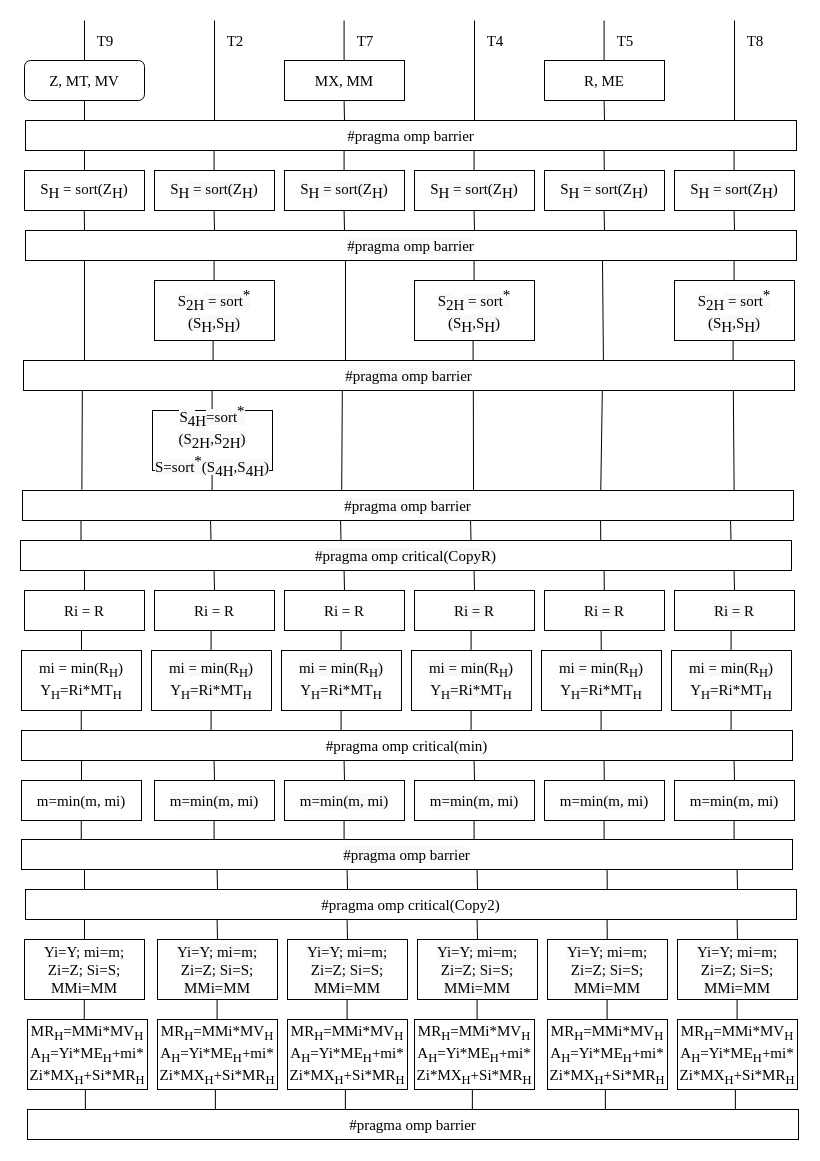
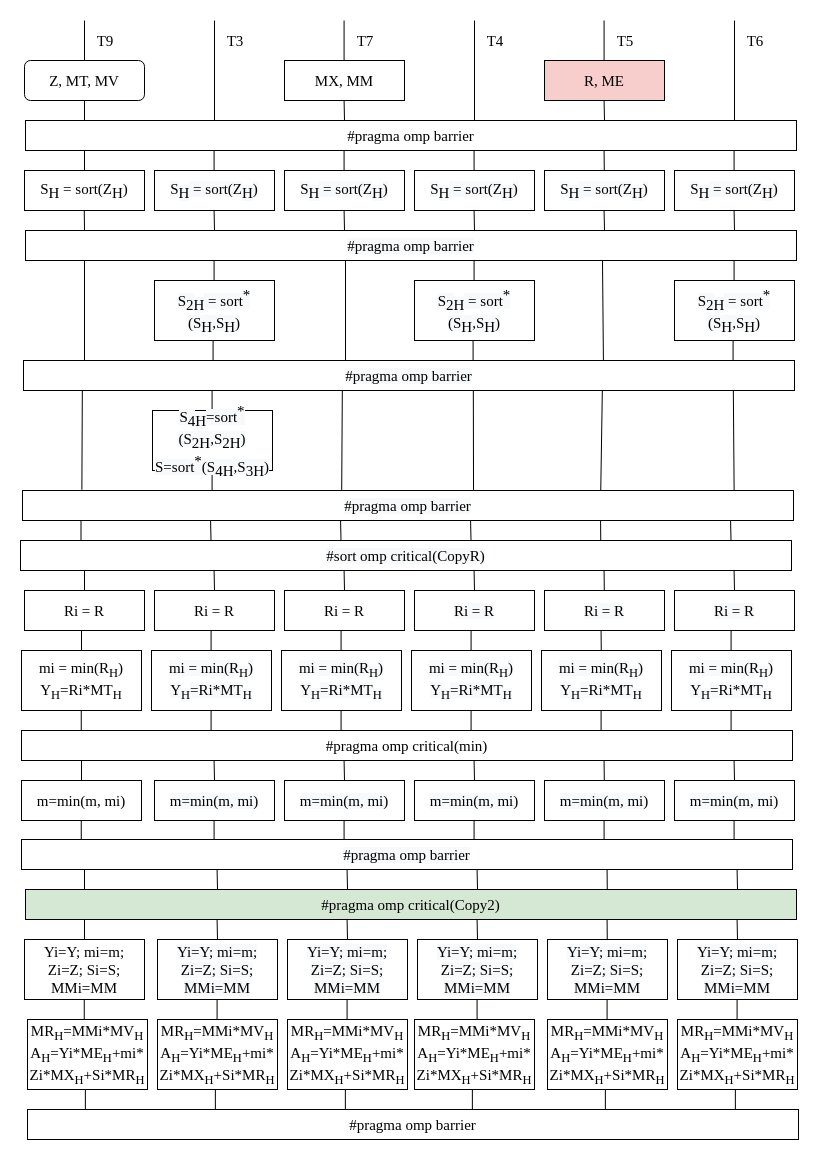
- <mxCell id="152" value="T2" style="text;html=1;strokeColor=none;fillColor=none;align=center;verticalAlign=middle;whiteSpace=wrap;rounded=0;fontFamily=Times New Roman;fontSize=15;" vertex="1" parent="1"><mxGeometry x="215" y="20" width="40" height="40" as="geometry" /></mxCell>
+ <mxCell id="152" value="T3" style="text;html=1;strokeColor=none;fillColor=none;align=center;verticalAlign=middle;whiteSpace=wrap;rounded=0;fontFamily=Times New Roman;fontSize=15;" vertex="1" parent="1"><mxGeometry x="215" y="20" width="40" height="40" as="geometry" /></mxCell>
- <mxCell id="156" value="T8" style="text;html=1;strokeColor=none;fillColor=none;align=center;verticalAlign=middle;whiteSpace=wrap;rounded=0;fontFamily=Times New Roman;fontSize=15;" vertex="1" parent="1"><mxGeometry x="735" y="20" width="40" height="40" as="geometry" /></mxCell>
+ <mxCell id="156" value="T6" style="text;html=1;strokeColor=none;fillColor=none;align=center;verticalAlign=middle;whiteSpace=wrap;rounded=0;fontFamily=Times New Roman;fontSize=15;" vertex="1" parent="1"><mxGeometry x="735" y="20" width="40" height="40" as="geometry" /></mxCell>
- <mxCell id="8" value="R, ME" style="rounded=0;whiteSpace=wrap;html=1;fontFamily=Times New Roman;fontSize=15;" vertex="1" parent="1"><mxGeometry x="544" y="60" width="120" height="40" as="geometry" /></mxCell>
+ <mxCell id="8" value="R, ME" style="rounded=0;whiteSpace=wrap;html=1;fontFamily=Times New Roman;fontSize=15;fillColor=#f8cecc;" vertex="1" parent="1"><mxGeometry x="544" y="60" width="120" height="40" as="geometry" /></mxCell>
- <mxCell id="54" value="&lt;font style=&quot;font-size: 15px;&quot;&gt;&lt;span style=&quot;font-family: &amp;quot;times new roman&amp;quot;; font-style: normal; font-weight: 400; letter-spacing: normal; text-indent: 0px; text-transform: none; word-spacing: 0px; background-color: rgb(248, 249, 250); float: none; display: inline; font-size: 15px;&quot;&gt;S&lt;sub style=&quot;font-size: 15px;&quot;&gt;4&lt;/sub&gt;&lt;/span&gt;&lt;sub style=&quot;font-family: &amp;quot;times new roman&amp;quot;; font-style: normal; font-weight: 400; letter-spacing: normal; text-indent: 0px; text-transform: none; word-spacing: 0px; background-color: rgb(248, 249, 250); font-size: 15px;&quot;&gt;H&lt;/sub&gt;&lt;span style=&quot;font-family: &amp;quot;times new roman&amp;quot;; font-style: normal; font-weight: 400; letter-spacing: normal; text-indent: 0px; text-transform: none; word-spacing: 0px; background-color: rgb(248, 249, 250); float: none; display: inline; font-size: 15px;&quot;&gt;=sort&lt;sup style=&quot;font-size: 15px;&quot;&gt;*&lt;/sup&gt;(S&lt;sub style=&quot;font-size: 15px;&quot;&gt;2H&lt;/sub&gt;,S&lt;sub style=&quot;font-size: 15px;&quot;&gt;2H&lt;/sub&gt;&lt;/span&gt;&lt;span style=&quot;font-family: &amp;quot;times new roman&amp;quot;; font-style: normal; font-weight: 400; letter-spacing: normal; text-indent: 0px; text-transform: none; word-spacing: 0px; background-color: rgb(248, 249, 250); float: none; display: inline; font-size: 15px;&quot;&gt;)&lt;br style=&quot;font-size: 15px;&quot;&gt;S=sort&lt;sup style=&quot;font-size: 15px;&quot;&gt;*&lt;/sup&gt;(S&lt;sub style=&quot;font-size: 15px;&quot;&gt;4&lt;/sub&gt;&lt;sub style=&quot;font-size: 15px;&quot;&gt;H&lt;/sub&gt;,S&lt;sub style=&quot;font-size: 15px;&quot;&gt;4&lt;/sub&gt;&lt;sub style=&quot;font-size: 15px;&quot;&gt;H&lt;/sub&gt;)&lt;br style=&quot;font-size: 15px;&quot;&gt;&lt;/span&gt;&lt;/font&gt;" style="rounded=0;whiteSpace=wrap;html=1;fontFamily=Times New Roman;fontSize=15;align=center;" vertex="1" parent="1"><mxGeometry x="152" y="410" width="120" height="60" as="geometry" /></mxCell>
+ <mxCell id="54" value="&lt;font style=&quot;font-size: 15px;&quot;&gt;&lt;span style=&quot;font-family: &amp;quot;times new roman&amp;quot;; font-style: normal; font-weight: 400; letter-spacing: normal; text-indent: 0px; text-transform: none; word-spacing: 0px; background-color: rgb(248, 249, 250); float: none; display: inline; font-size: 15px;&quot;&gt;S&lt;sub style=&quot;font-size: 15px;&quot;&gt;4&lt;/sub&gt;&lt;/span&gt;&lt;sub style=&quot;font-family: &amp;quot;times new roman&amp;quot;; font-style: normal; font-weight: 400; letter-spacing: normal; text-indent: 0px; text-transform: none; word-spacing: 0px; background-color: rgb(248, 249, 250); font-size: 15px;&quot;&gt;H&lt;/sub&gt;&lt;span style=&quot;font-family: &amp;quot;times new roman&amp;quot;; font-style: normal; font-weight: 400; letter-spacing: normal; text-indent: 0px; text-transform: none; word-spacing: 0px; background-color: rgb(248, 249, 250); float: none; display: inline; font-size: 15px;&quot;&gt;=sort&lt;sup style=&quot;font-size: 15px;&quot;&gt;*&lt;/sup&gt;(S&lt;sub style=&quot;font-size: 15px;&quot;&gt;2H&lt;/sub&gt;,S&lt;sub style=&quot;font-size: 15px;&quot;&gt;2H&lt;/sub&gt;&lt;/span&gt;&lt;span style=&quot;font-family: &amp;quot;times new roman&amp;quot;; font-style: normal; font-weight: 400; letter-spacing: normal; text-indent: 0px; text-transform: none; word-spacing: 0px; background-color: rgb(248, 249, 250); float: none; display: inline; font-size: 15px;&quot;&gt;)&lt;br style=&quot;font-size: 15px;&quot;&gt;S=sort&lt;sup style=&quot;font-size: 15px;&quot;&gt;*&lt;/sup&gt;(S&lt;sub style=&quot;font-size: 15px;&quot;&gt;4&lt;/sub&gt;&lt;sub style=&quot;font-size: 15px;&quot;&gt;H&lt;/sub&gt;,S&lt;sub style=&quot;font-size: 15px;&quot;&gt;3&lt;/sub&gt;&lt;sub style=&quot;font-size: 15px;&quot;&gt;H&lt;/sub&gt;)&lt;br style=&quot;font-size: 15px;&quot;&gt;&lt;/span&gt;&lt;/font&gt;" style="rounded=0;whiteSpace=wrap;html=1;fontFamily=Times New Roman;fontSize=15;align=center;" vertex="1" parent="1"><mxGeometry x="152" y="410" width="120" height="60" as="geometry" /></mxCell>
- <mxCell id="87" value="&lt;span style=&quot;font-family: &amp;#34;times new roman&amp;#34; ; font-size: 15px ; font-style: normal ; font-weight: 400 ; letter-spacing: normal ; text-align: center ; text-indent: 0px ; text-transform: none ; word-spacing: 0px ; background-color: rgb(248 , 249 , 250) ; float: none ; display: inline&quot;&gt;#pragma omp critical(CopyR)&lt;/span&gt;" style="rounded=0;whiteSpace=wrap;html=1;fontFamily=Times New Roman;fontSize=15;" vertex="1" parent="1"><mxGeometry x="20" y="540" width="771" height="30" as="geometry" /></mxCell>
+ <mxCell id="87" value="&lt;span style=&quot;font-family: &amp;#34;times new roman&amp;#34; ; font-size: 15px ; font-style: normal ; font-weight: 400 ; letter-spacing: normal ; text-align: center ; text-indent: 0px ; text-transform: none ; word-spacing: 0px ; background-color: rgb(248 , 249 , 250) ; float: none ; display: inline&quot;&gt;#sort omp critical(CopyR)&lt;/span&gt;" style="rounded=0;whiteSpace=wrap;html=1;fontFamily=Times New Roman;fontSize=15;" vertex="1" parent="1"><mxGeometry x="20" y="540" width="771" height="30" as="geometry" /></mxCell>
- <mxCell id="113" value="&lt;span style=&quot;font-family: &amp;#34;times new roman&amp;#34;&quot;&gt;#pragma omp critical(Copy2)&lt;/span&gt;" style="rounded=0;whiteSpace=wrap;html=1;fontFamily=Times New Roman;fontSize=15;" vertex="1" parent="1"><mxGeometry x="25" y="889" width="771" height="30" as="geometry" /></mxCell>
+ <mxCell id="113" value="&lt;span style=&quot;font-family: &amp;#34;times new roman&amp;#34;&quot;&gt;#pragma omp critical(Copy2)&lt;/span&gt;" style="rounded=0;whiteSpace=wrap;html=1;fontFamily=Times New Roman;fontSize=15;fillColor=#d5e8d4;" vertex="1" parent="1"><mxGeometry x="25" y="889" width="771" height="30" as="geometry" /></mxCell>
